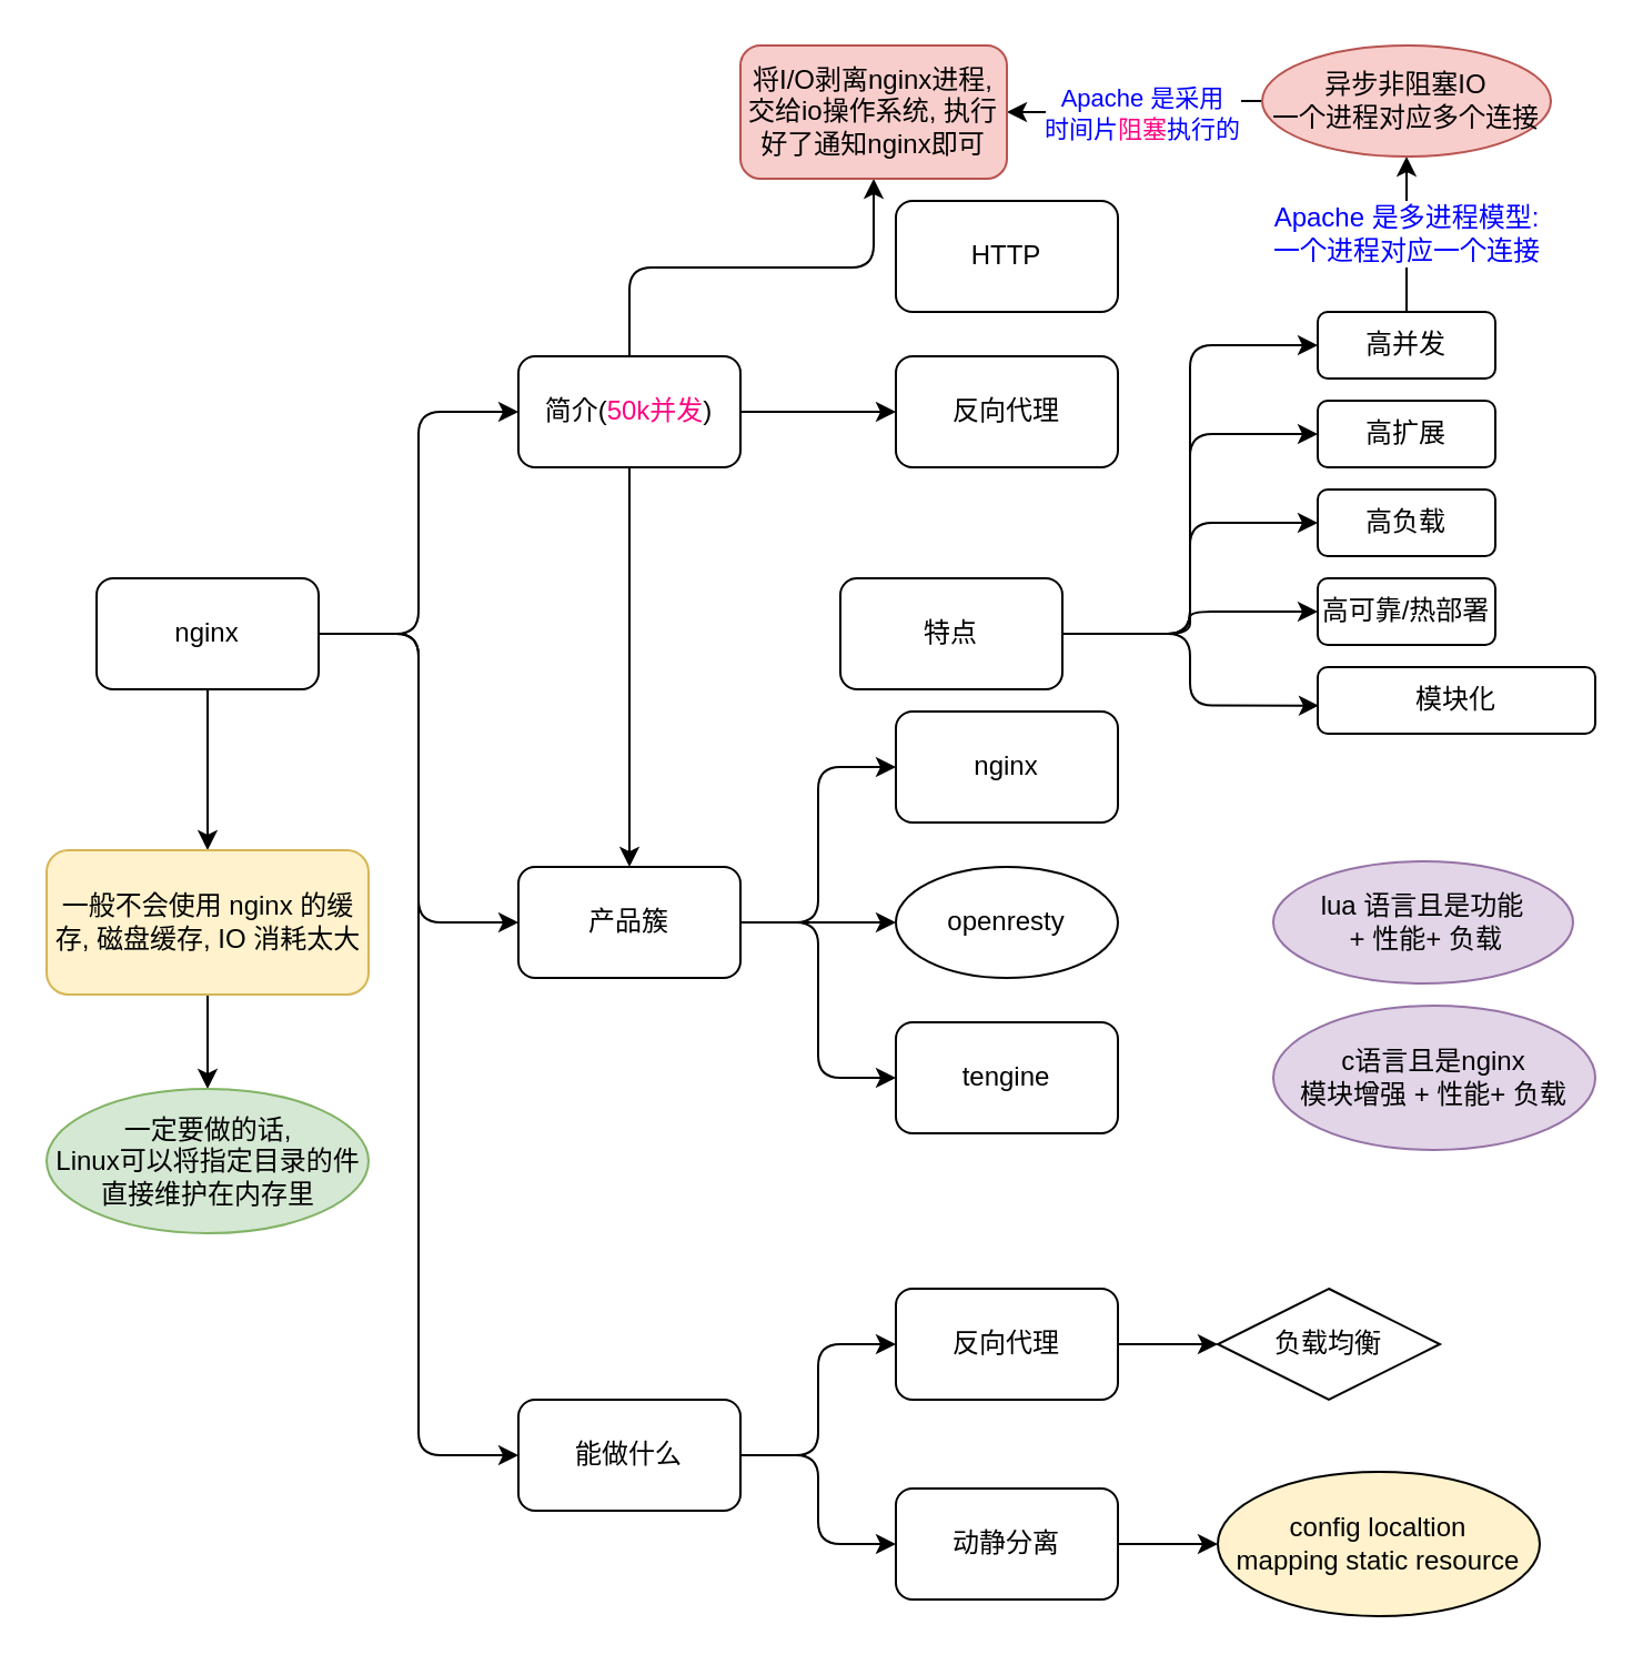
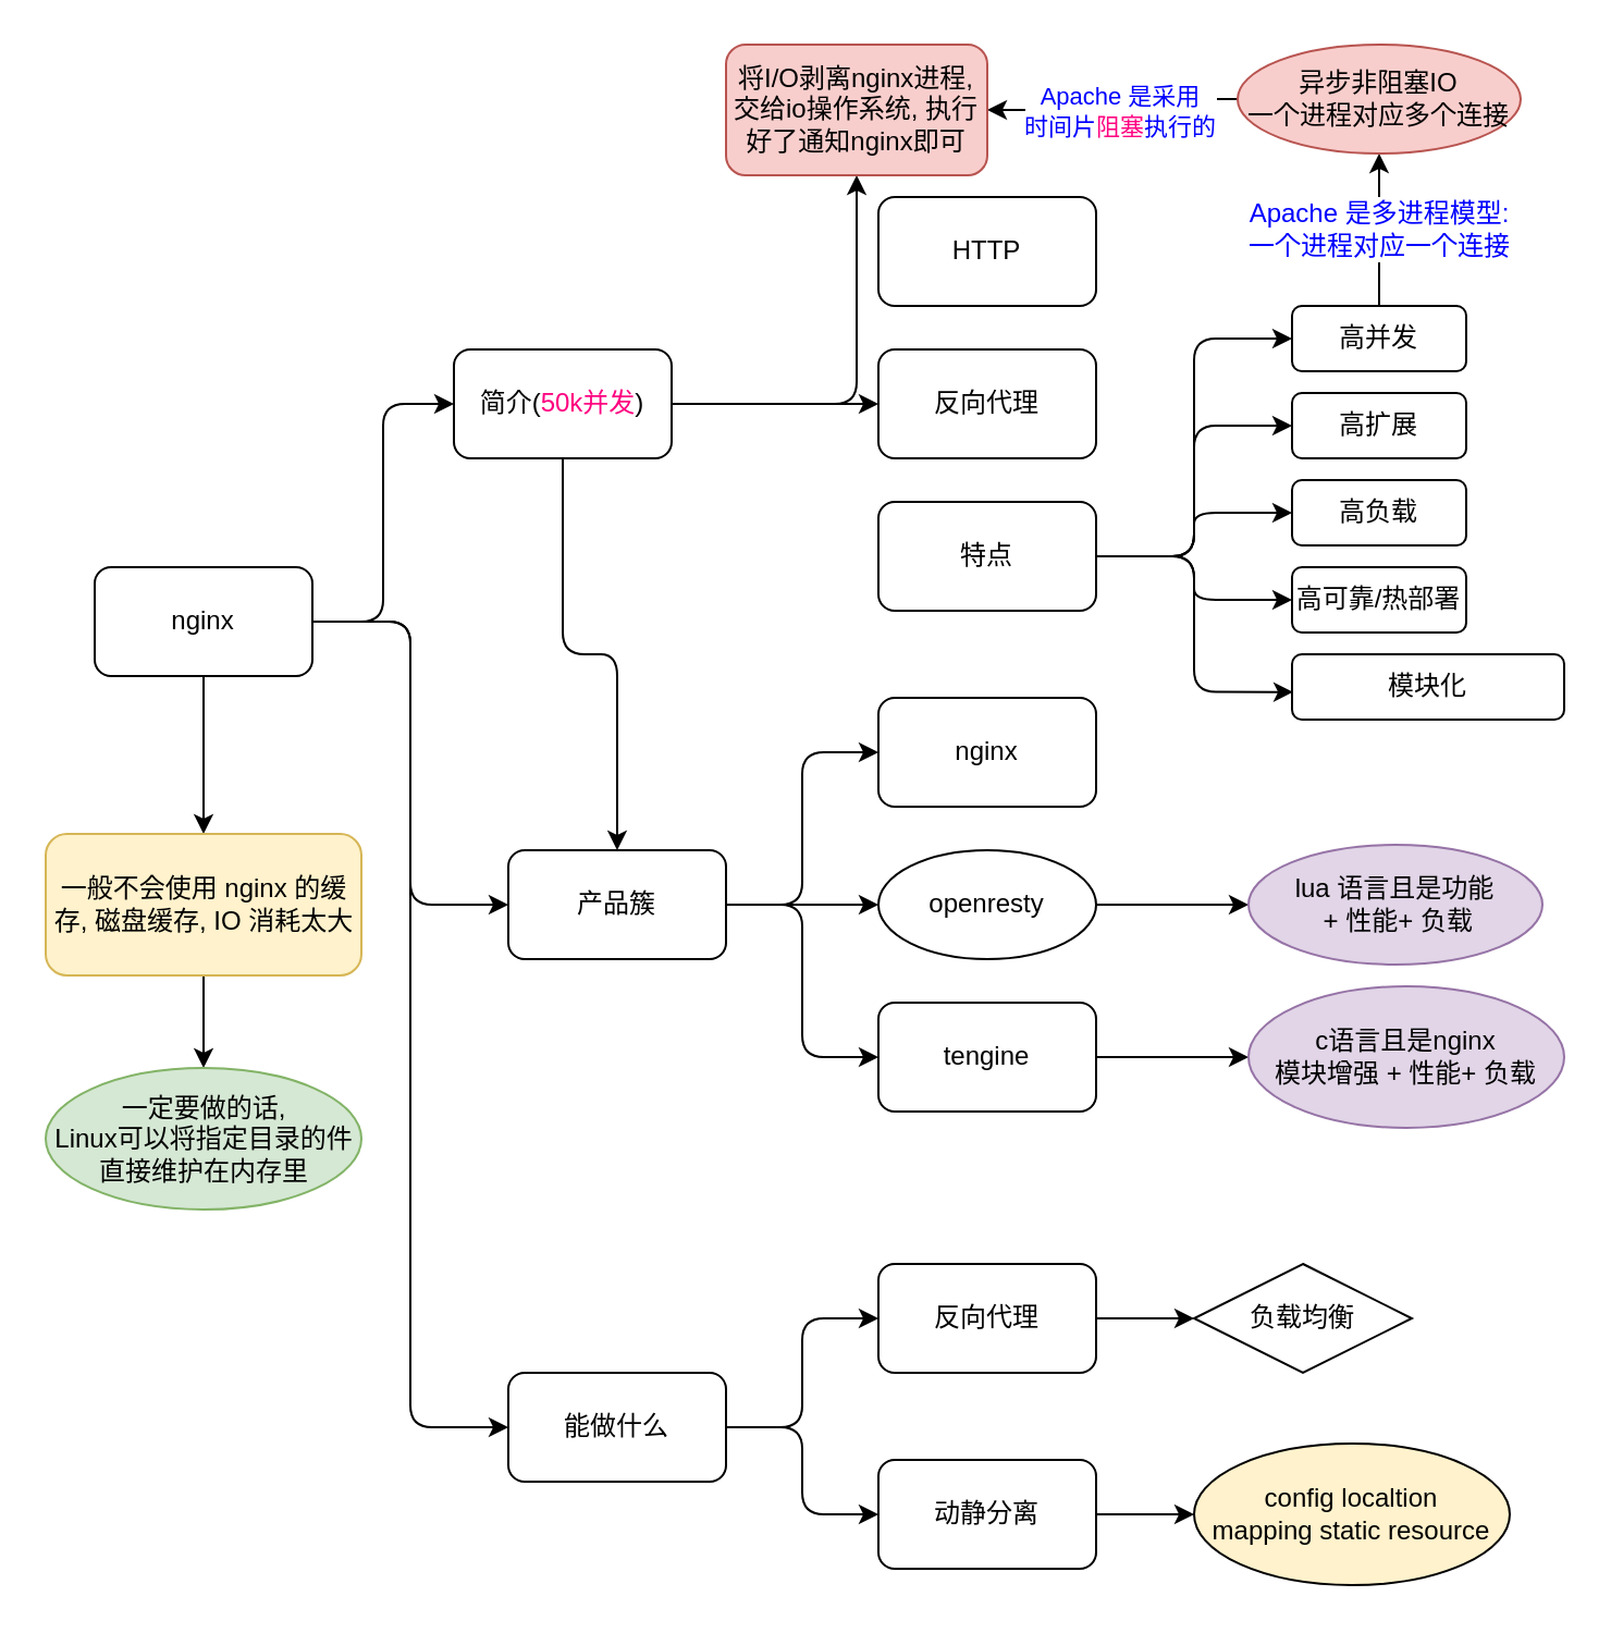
- <mxCell id="10" value="简介(&lt;font color=&quot;#ff0080&quot;&gt;50k并发&lt;/font&gt;)" style="rounded=1;whiteSpace=wrap;html=1;" parent="1" vertex="1"><mxGeometry x="233" y="160" width="100" height="50" as="geometry" /></mxCell>
+ <mxCell id="10" value="简介(&lt;font color=&quot;#ff0080&quot;&gt;50k并发&lt;/font&gt;)" style="rounded=1;whiteSpace=wrap;html=1;" parent="1" vertex="1"><mxGeometry x="208" y="160" width="100" height="50" as="geometry" /></mxCell>
- <mxCell id="36" value="特点" style="rounded=1;whiteSpace=wrap;html=1;" parent="1" vertex="1"><mxGeometry x="378" y="260" width="100" height="50" as="geometry" /></mxCell>
+ <mxCell id="36" value="特点" style="rounded=1;whiteSpace=wrap;html=1;" parent="1" vertex="1"><mxGeometry x="403" y="230" width="100" height="50" as="geometry" /></mxCell>
+ <mxCell id="16" value="" style="edgeStyle=orthogonalEdgeStyle;rounded=1;orthogonalLoop=1;jettySize=auto;html=1;" parent="1" source="17" target="21" edge="1"><mxGeometry relative="1" as="geometry" /></mxCell>
+ <mxCell id="15" value="" style="edgeStyle=orthogonalEdgeStyle;rounded=1;orthogonalLoop=1;jettySize=auto;html=1;exitX=1;exitY=0.5;exitDx=0;exitDy=0;" parent="1" source="18" target="20" edge="1"><mxGeometry relative="1" as="geometry" /></mxCell>
